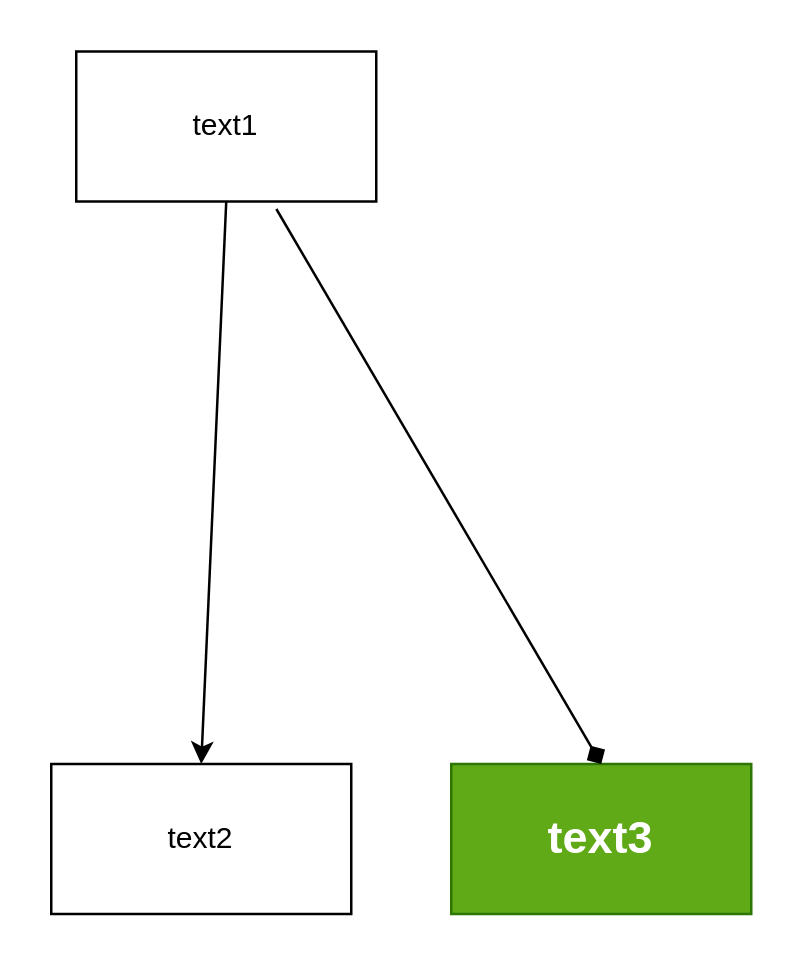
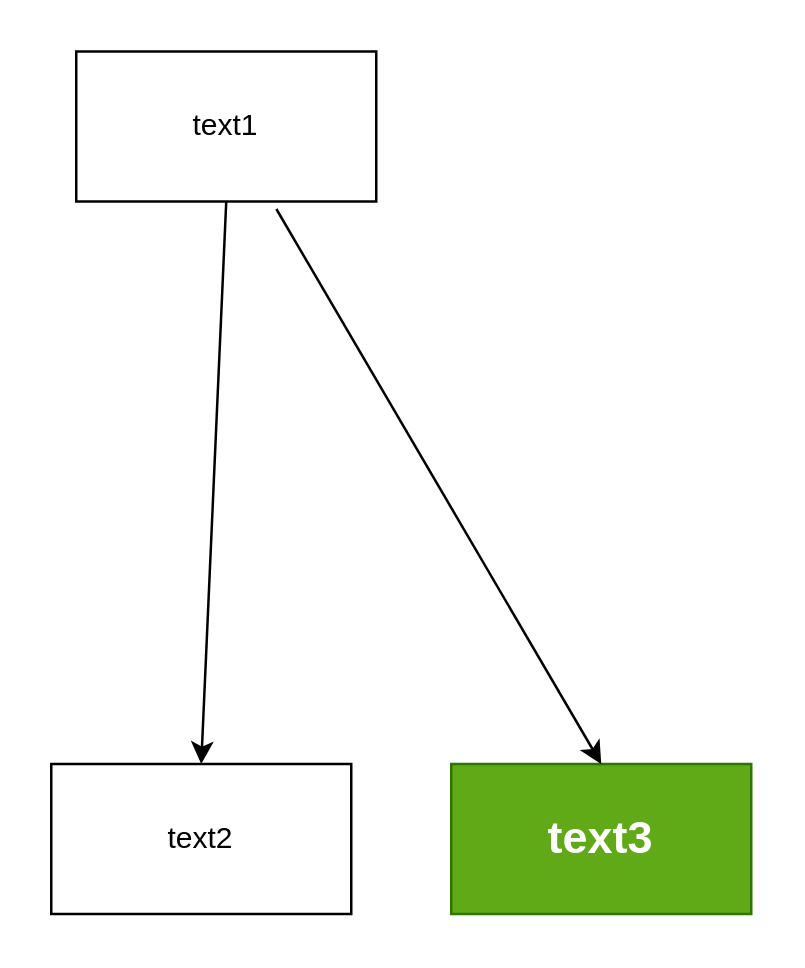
- <mxCell id="6" value="" style="endArrow=diamond;html=1;rounded=0;exitX=0.667;exitY=1.05;exitDx=0;exitDy=0;exitPerimeter=0;entryX=0.5;entryY=0;entryDx=0;entryDy=0;" edge="1" parent="1" source="2" target="5"><mxGeometry width="50" height="50" relative="1" as="geometry"><mxPoint x="90" y="95" as="sourcePoint" /><mxPoint x="240" y="295" as="targetPoint" /></mxGeometry></mxCell>
+ <mxCell id="6" value="" style="endArrow=classic;html=1;rounded=0;exitX=0.667;exitY=1.05;exitDx=0;exitDy=0;exitPerimeter=0;entryX=0.5;entryY=0;entryDx=0;entryDy=0;" edge="1" parent="1" source="2" target="5"><mxGeometry width="50" height="50" relative="1" as="geometry"><mxPoint x="90" y="95" as="sourcePoint" /><mxPoint x="240" y="295" as="targetPoint" /></mxGeometry></mxCell>
